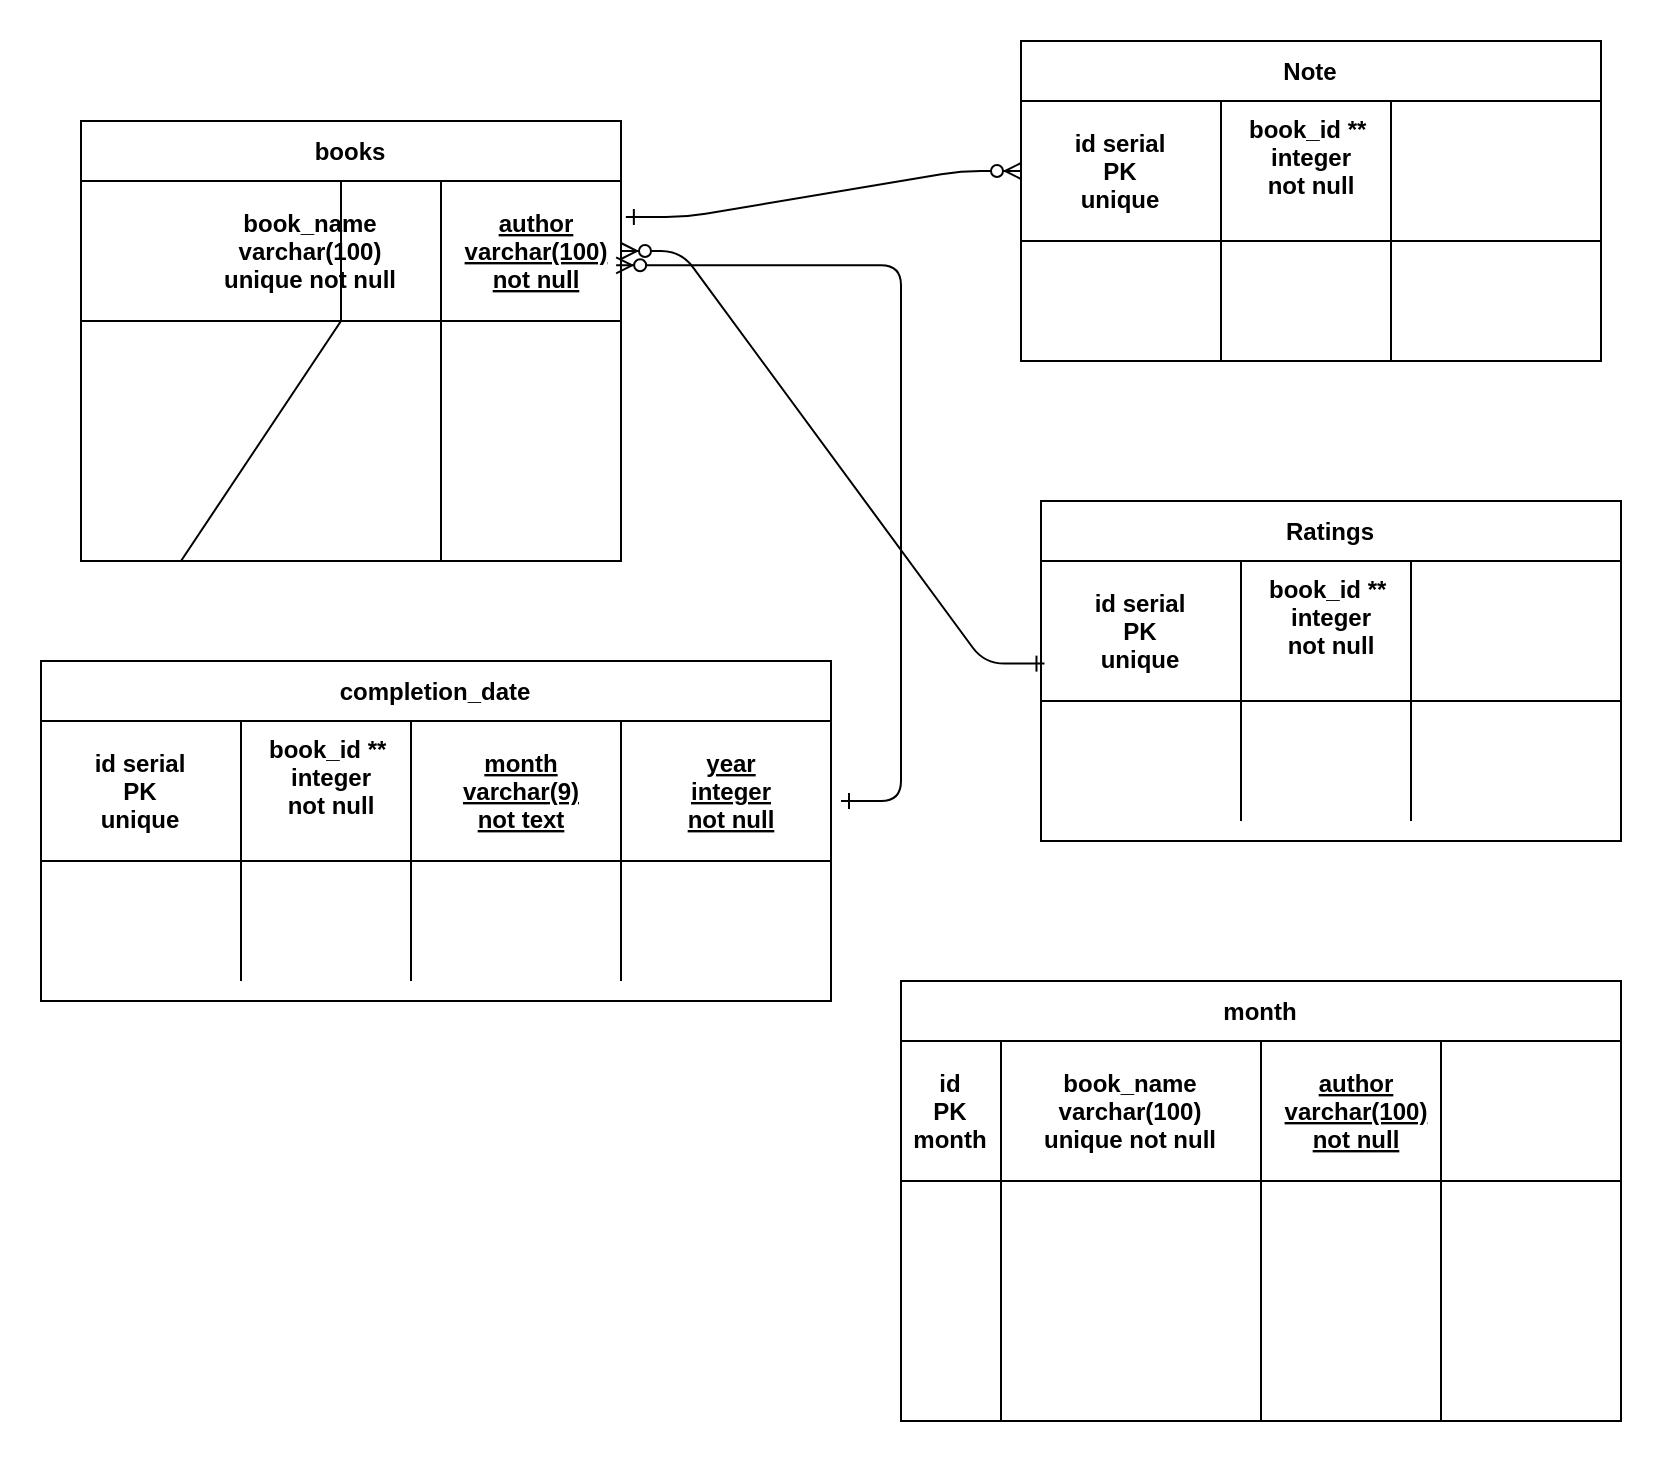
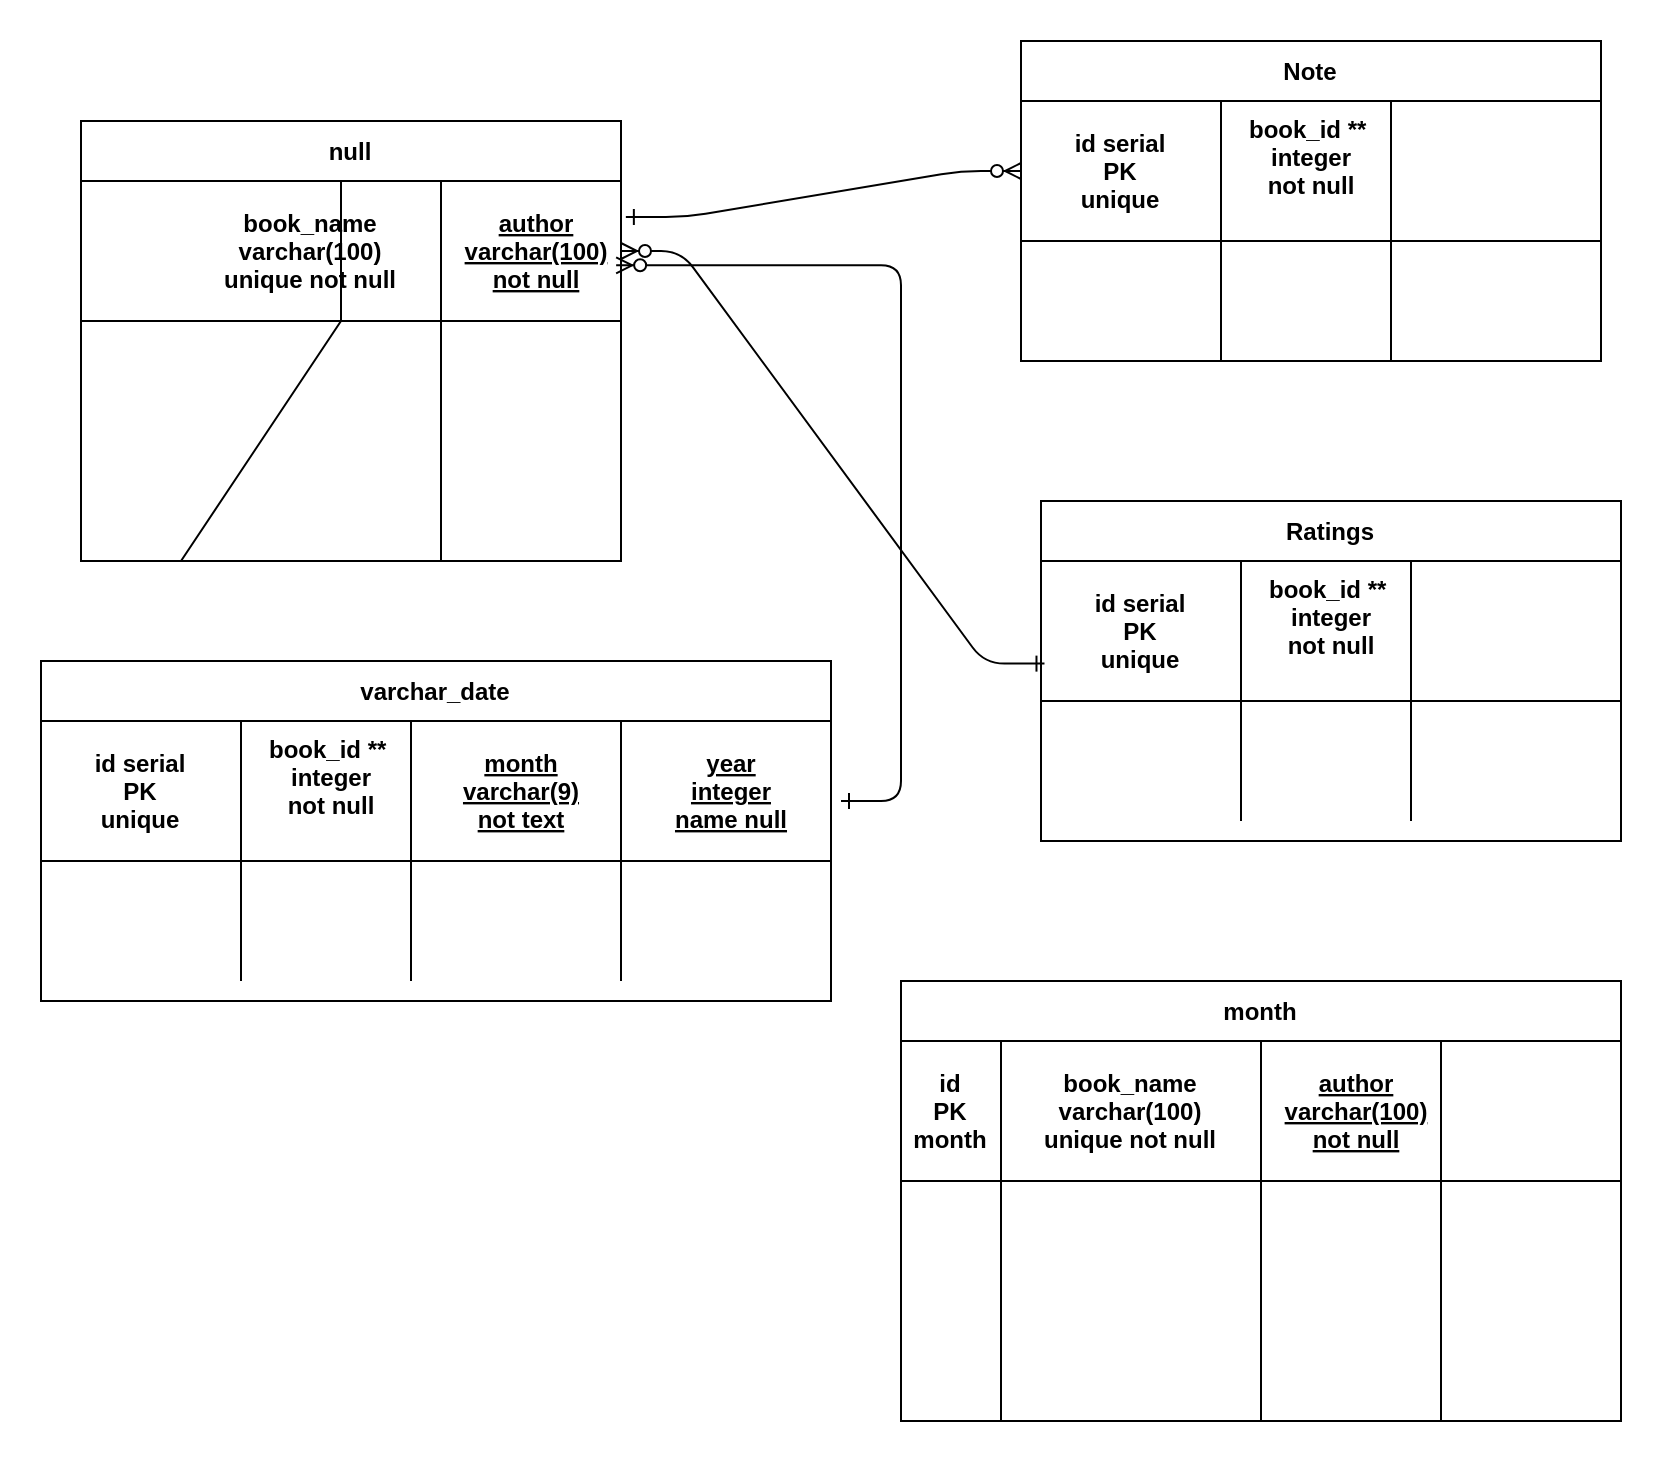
- <mxCell id="15" value="books" style="shape=table;startSize=30;container=1;collapsible=1;childLayout=tableLayout;fixedRows=1;rowLines=0;fontStyle=1;align=center;resizeLast=1;" parent="1" vertex="1"><mxGeometry x="40" y="60" width="270" height="220" as="geometry"><mxRectangle x="120" y="120" width="70" height="30" as="alternateBounds" /></mxGeometry></mxCell>
+ <mxCell id="15" value="null" style="shape=table;startSize=30;container=1;collapsible=1;childLayout=tableLayout;fixedRows=1;rowLines=0;fontStyle=1;align=center;resizeLast=1;" parent="1" vertex="1"><mxGeometry x="40" y="60" width="270" height="220" as="geometry"><mxRectangle x="120" y="120" width="70" height="30" as="alternateBounds" /></mxGeometry></mxCell>
- <mxCell id="46" value="completion_date" style="shape=table;startSize=30;container=1;collapsible=1;childLayout=tableLayout;fixedRows=1;rowLines=0;fontStyle=1;align=center;resizeLast=1;" parent="1" vertex="1"><mxGeometry x="20" y="330" width="395" height="170" as="geometry" /></mxCell>
+ <mxCell id="46" value="varchar_date" style="shape=table;startSize=30;container=1;collapsible=1;childLayout=tableLayout;fixedRows=1;rowLines=0;fontStyle=1;align=center;resizeLast=1;" parent="1" vertex="1"><mxGeometry x="20" y="330" width="395" height="170" as="geometry" /></mxCell>
- <mxCell id="51" value="year&#10;integer&#10;not null" style="shape=partialRectangle;overflow=hidden;connectable=0;fillColor=none;top=0;left=0;bottom=0;right=0;align=center;spacingLeft=6;fontStyle=5;" parent="47" vertex="1"><mxGeometry x="290" width="105" height="70" as="geometry"><mxRectangle width="105" height="70" as="alternateBounds" /></mxGeometry></mxCell>
+ <mxCell id="51" value="year&#10;integer&#10;name null" style="shape=partialRectangle;overflow=hidden;connectable=0;fillColor=none;top=0;left=0;bottom=0;right=0;align=center;spacingLeft=6;fontStyle=5;" parent="47" vertex="1"><mxGeometry x="290" width="105" height="70" as="geometry"><mxRectangle width="105" height="70" as="alternateBounds" /></mxGeometry></mxCell>
